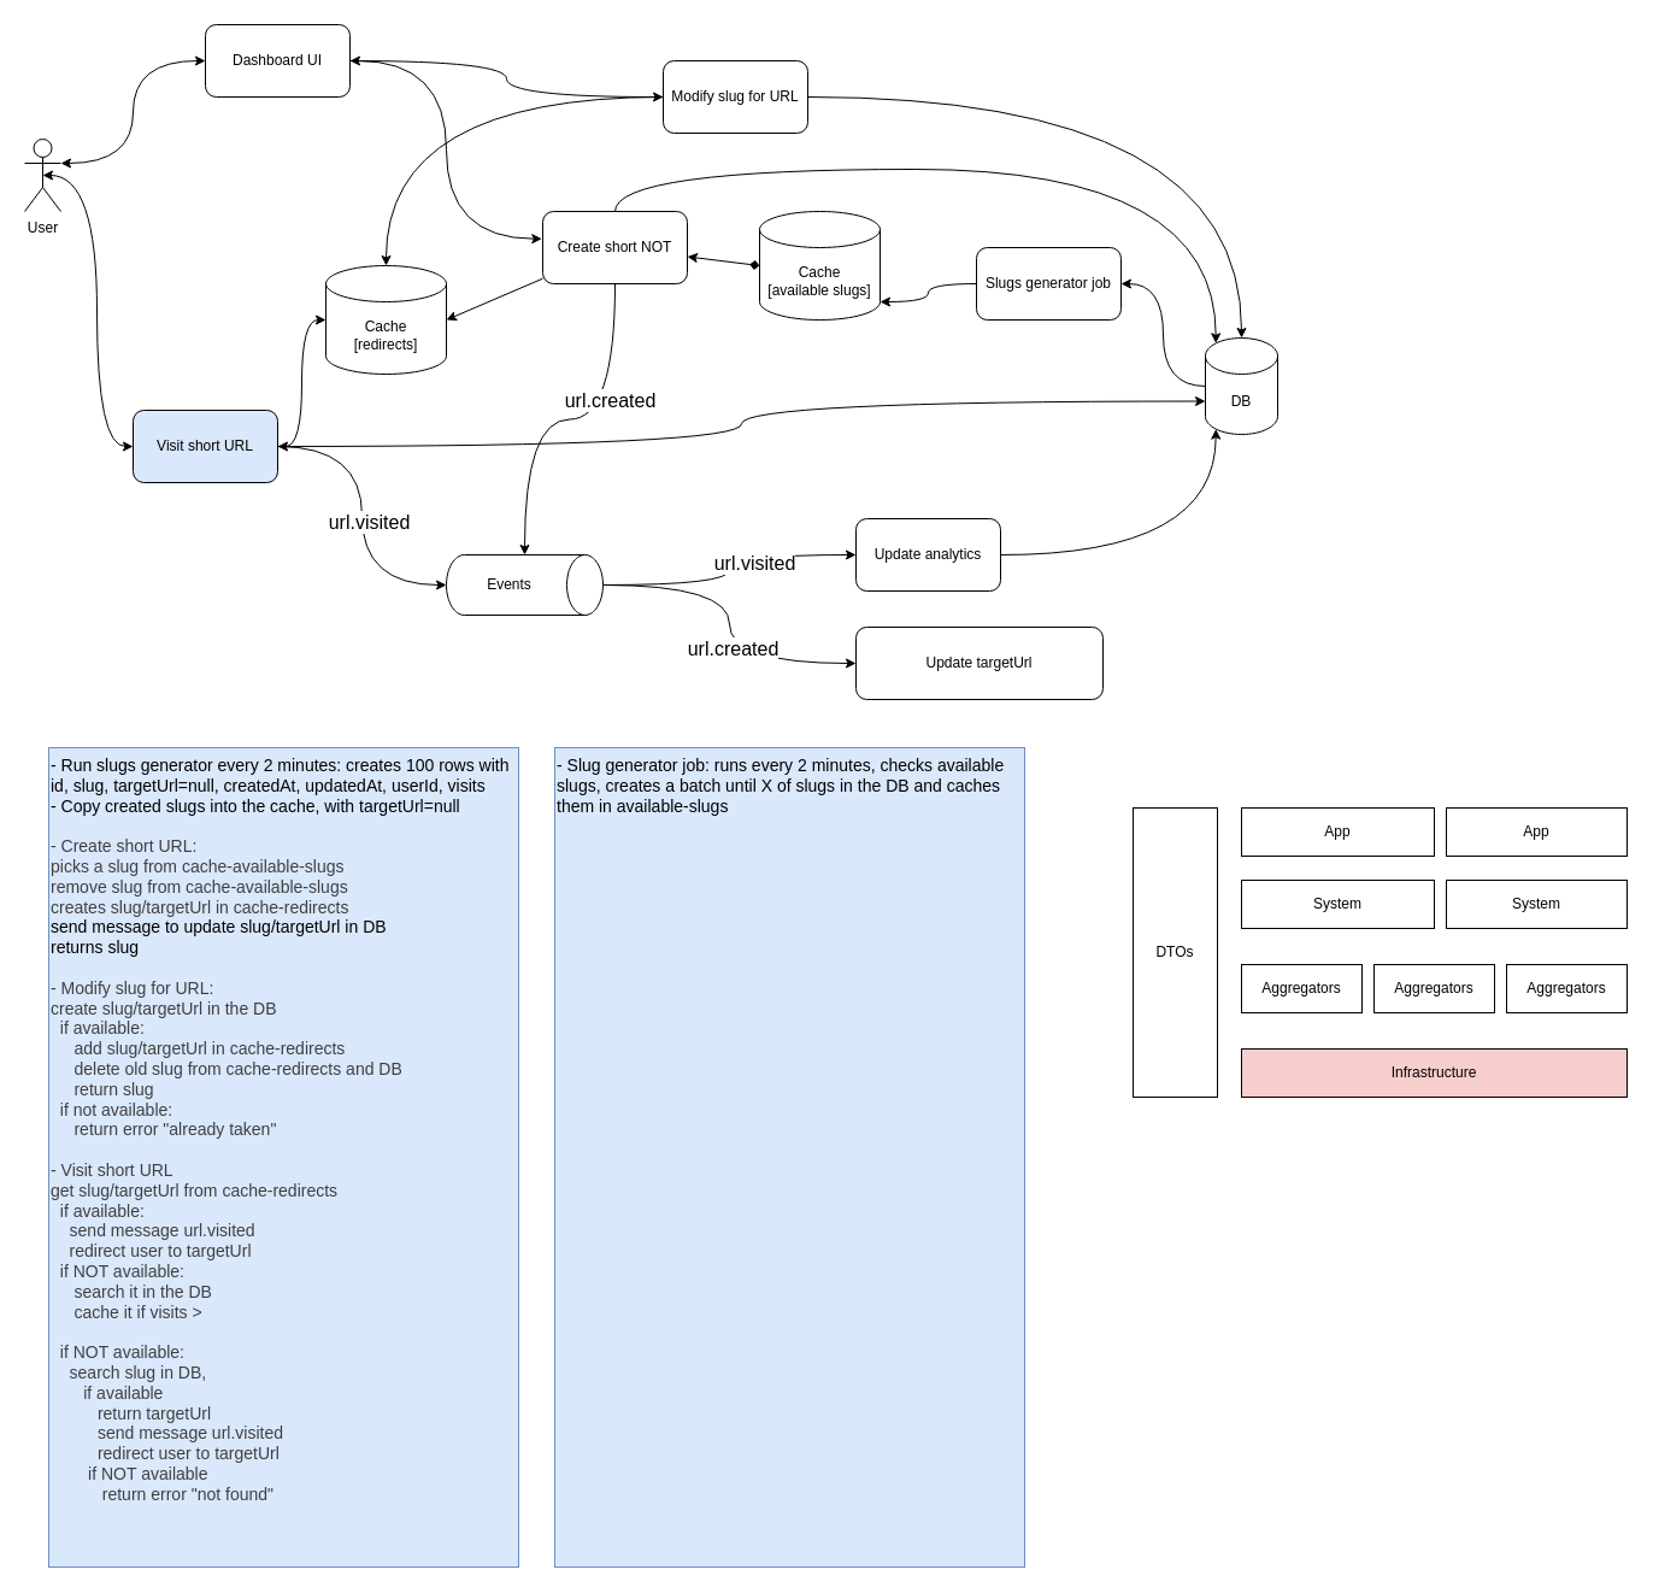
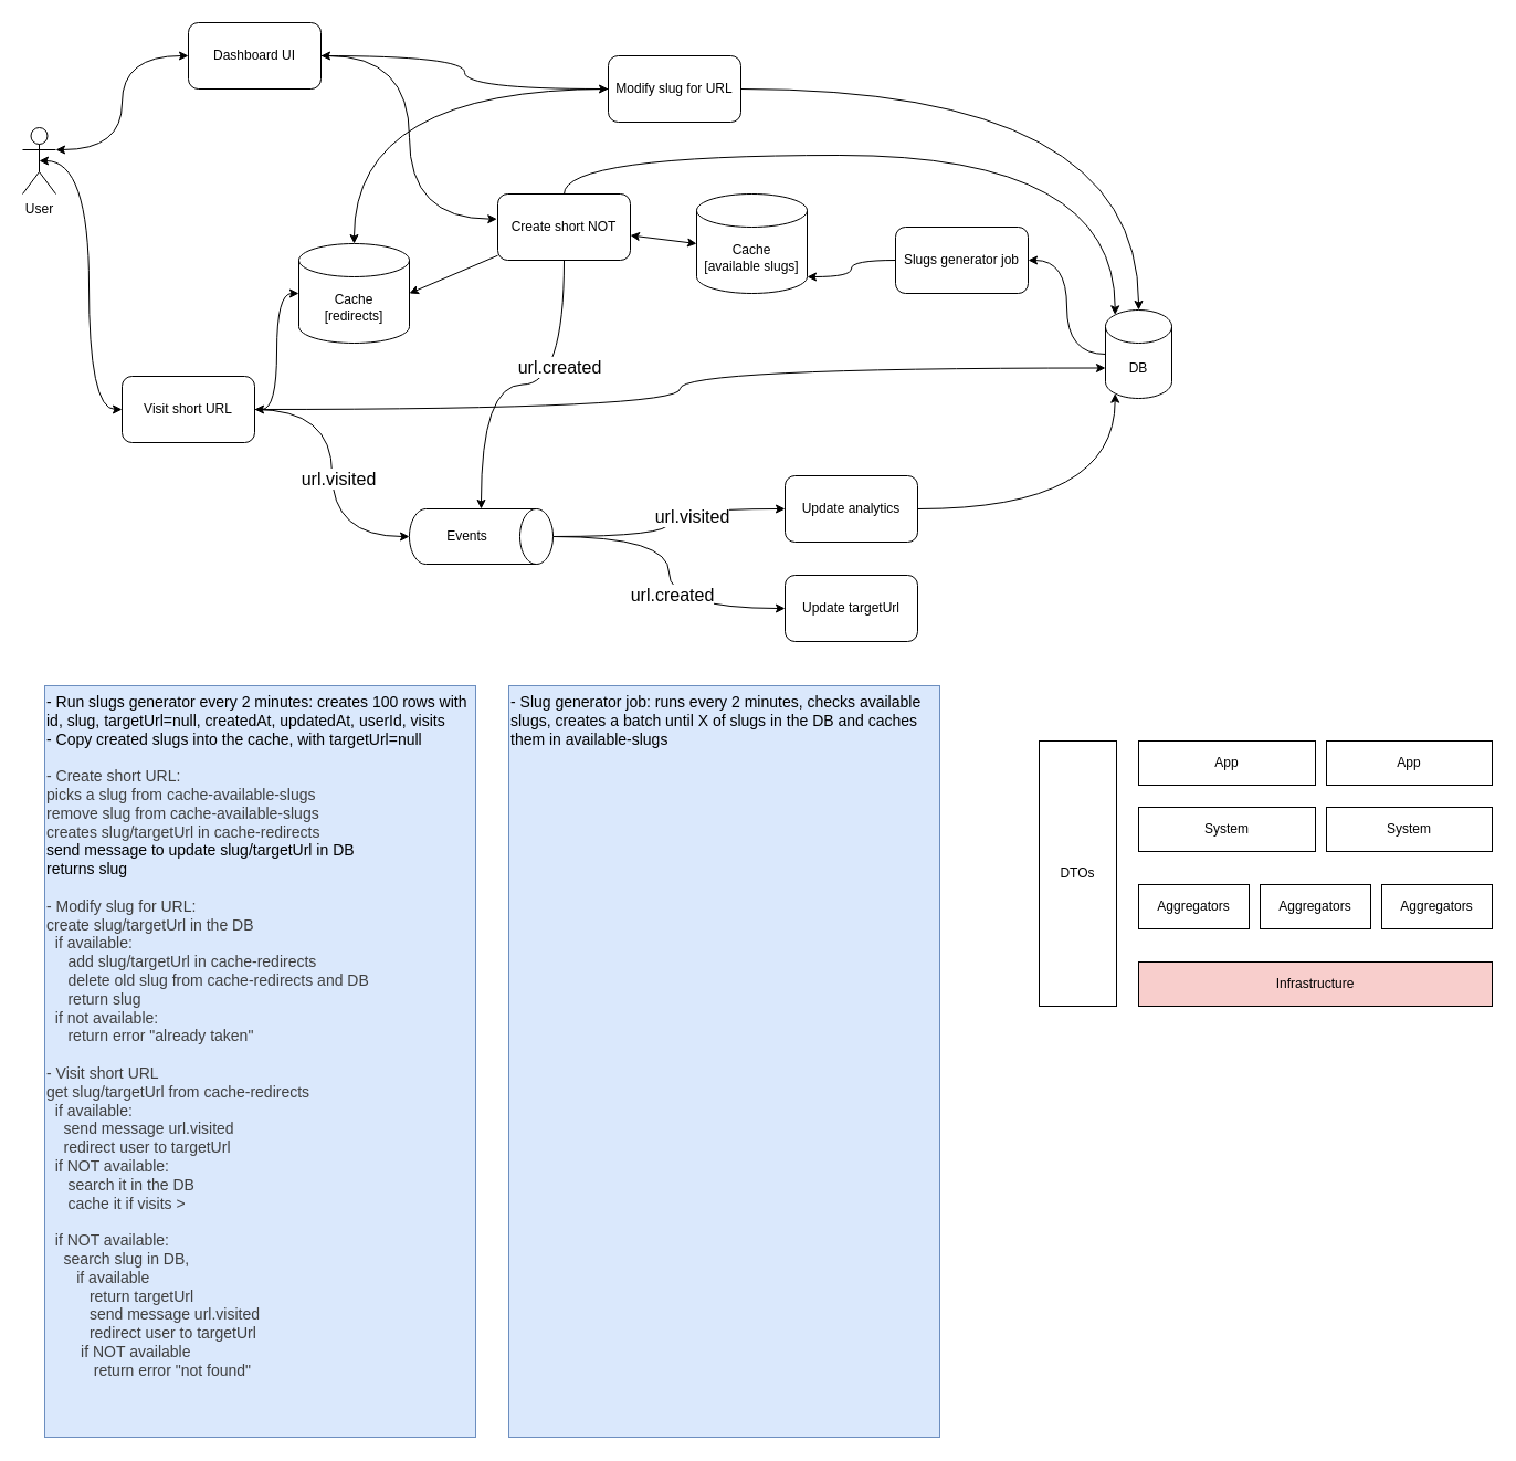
- <mxCell id="32" style="edgeStyle=none;html=1;entryX=0;entryY=0.5;entryDx=0;entryDy=0;entryPerimeter=0;startArrow=classic;startFill=1;endArrow=diamond;" parent="1" source="14" target="16" edge="1"><mxGeometry relative="1" as="geometry" /></mxCell>
+ <mxCell id="32" style="edgeStyle=none;html=1;entryX=0;entryY=0.5;entryDx=0;entryDy=0;entryPerimeter=0;startArrow=classic;startFill=1;" parent="1" source="14" target="16" edge="1"><mxGeometry relative="1" as="geometry" /></mxCell>
- <mxCell id="17" value="Visit short URL" style="rounded=1;whiteSpace=wrap;html=1;fillColor=#dae8fc;" parent="1" vertex="1"><mxGeometry x="110" y="340" width="120" height="60" as="geometry" /></mxCell>
+ <mxCell id="17" value="Visit short URL" style="rounded=1;whiteSpace=wrap;html=1;" parent="1" vertex="1"><mxGeometry x="110" y="340" width="120" height="60" as="geometry" /></mxCell>
- <mxCell id="28" value="Update targetUrl" style="rounded=1;whiteSpace=wrap;html=1;" parent="1" vertex="1"><mxGeometry x="710" y="520" width="205" height="60" as="geometry" /></mxCell>
+ <mxCell id="28" value="Update targetUrl" style="rounded=1;whiteSpace=wrap;html=1;" parent="1" vertex="1"><mxGeometry x="710" y="520" width="120" height="60" as="geometry" /></mxCell>
